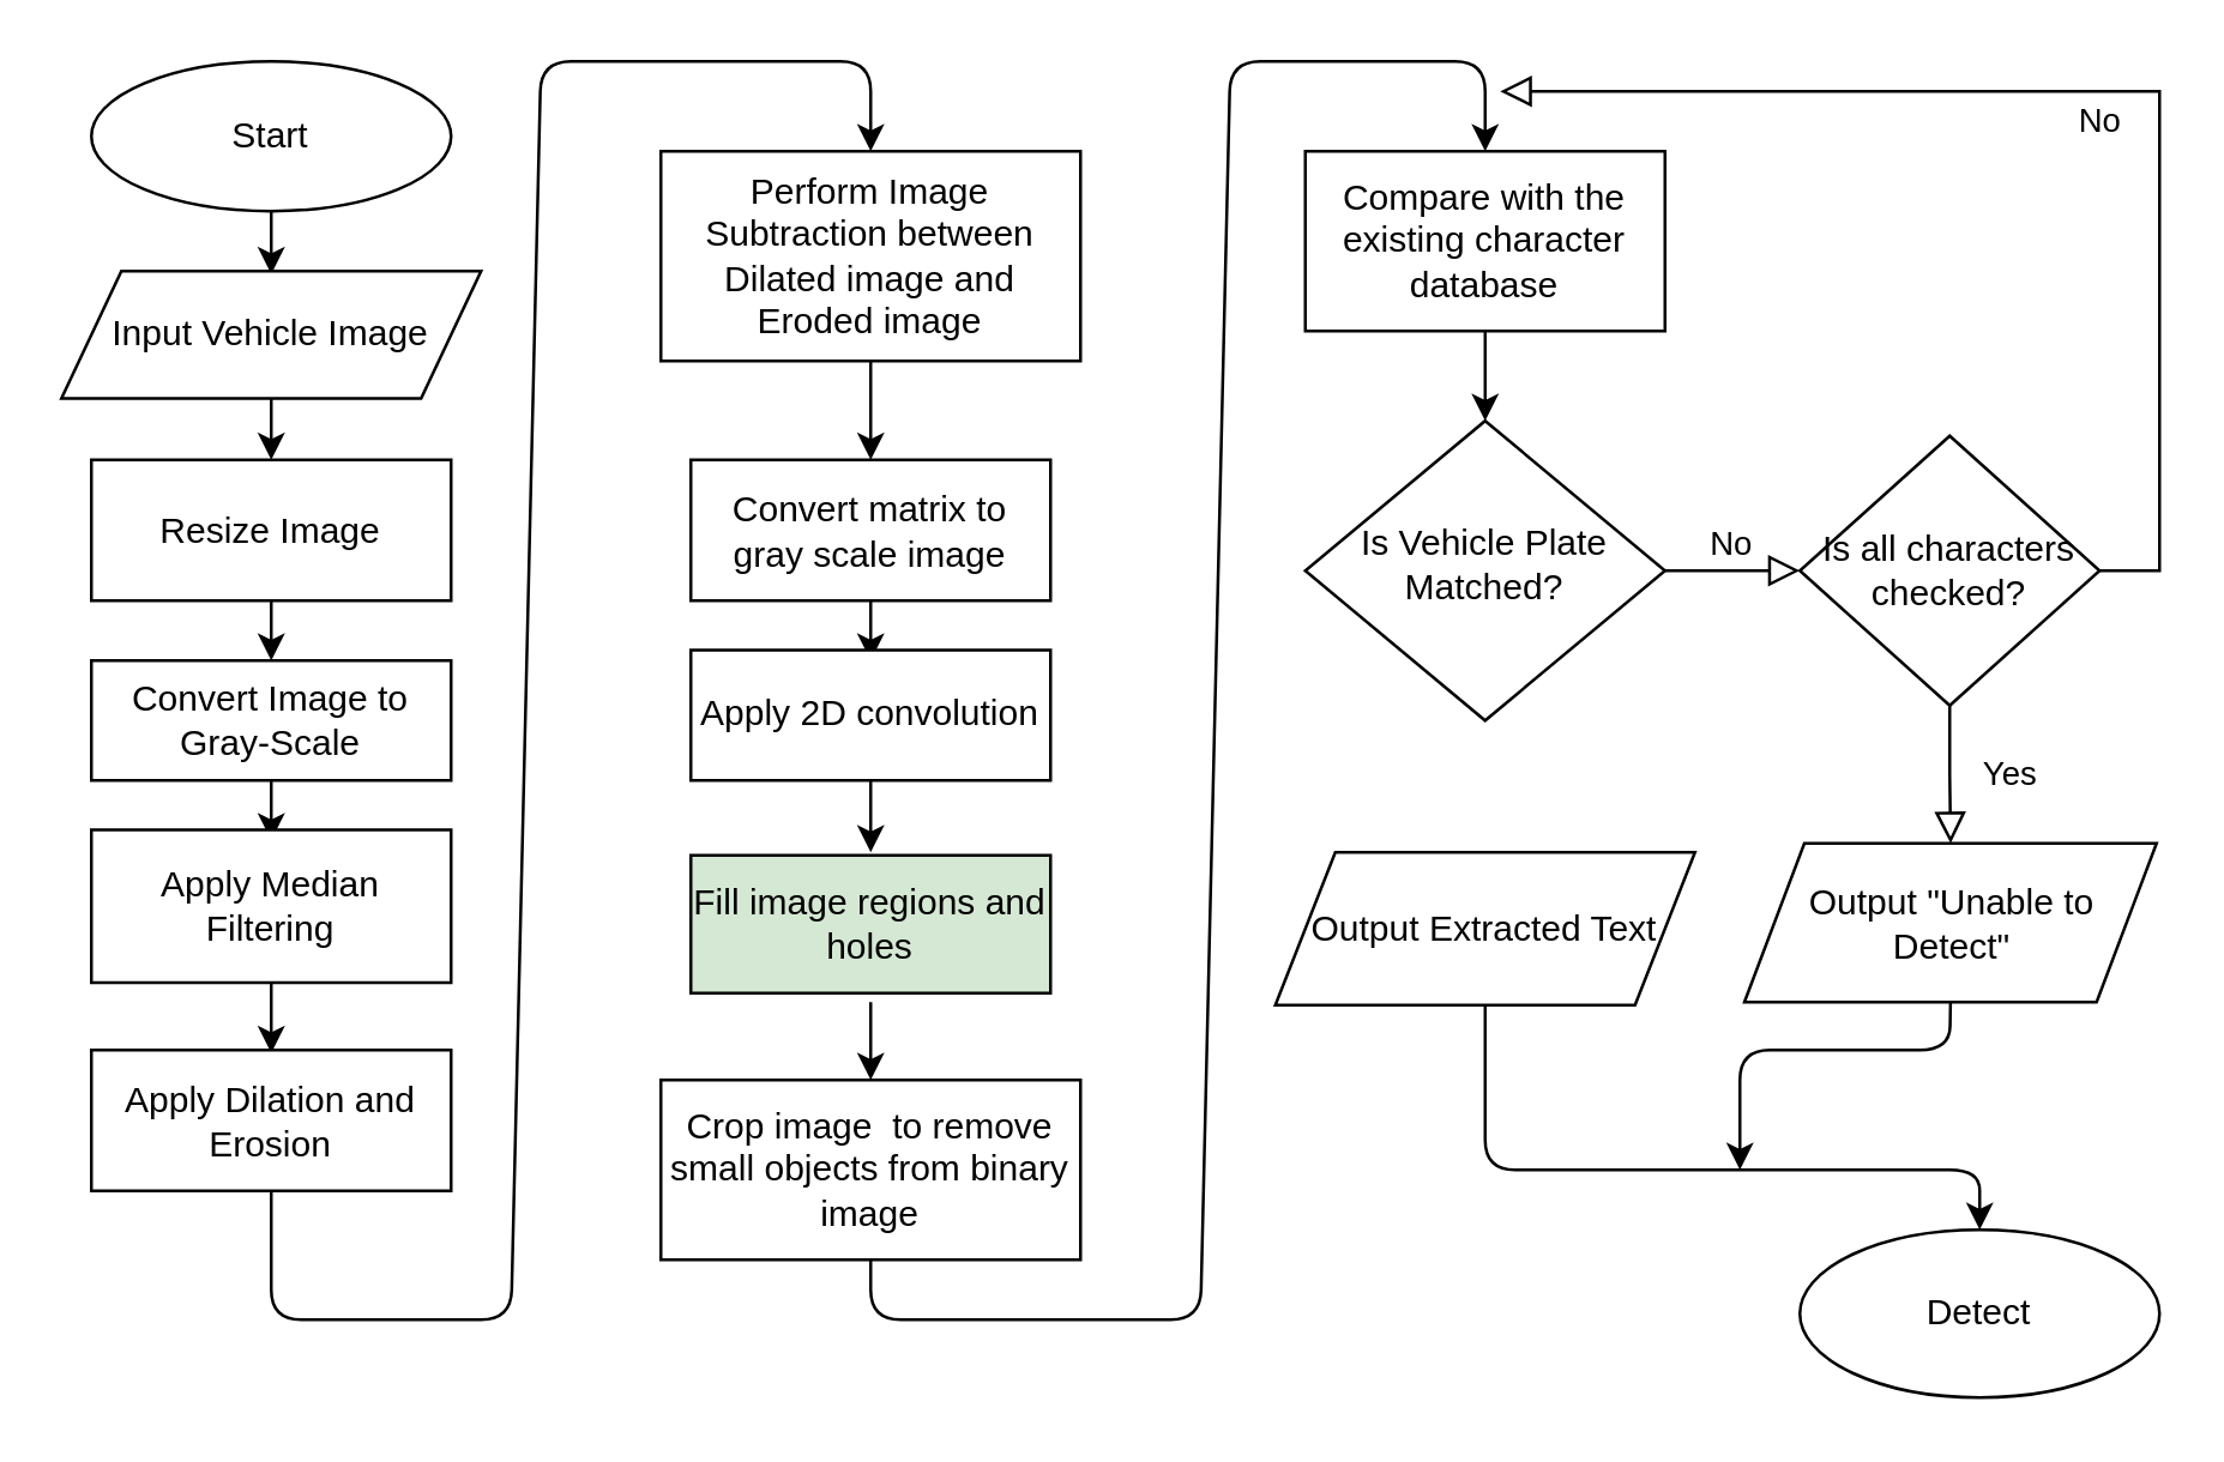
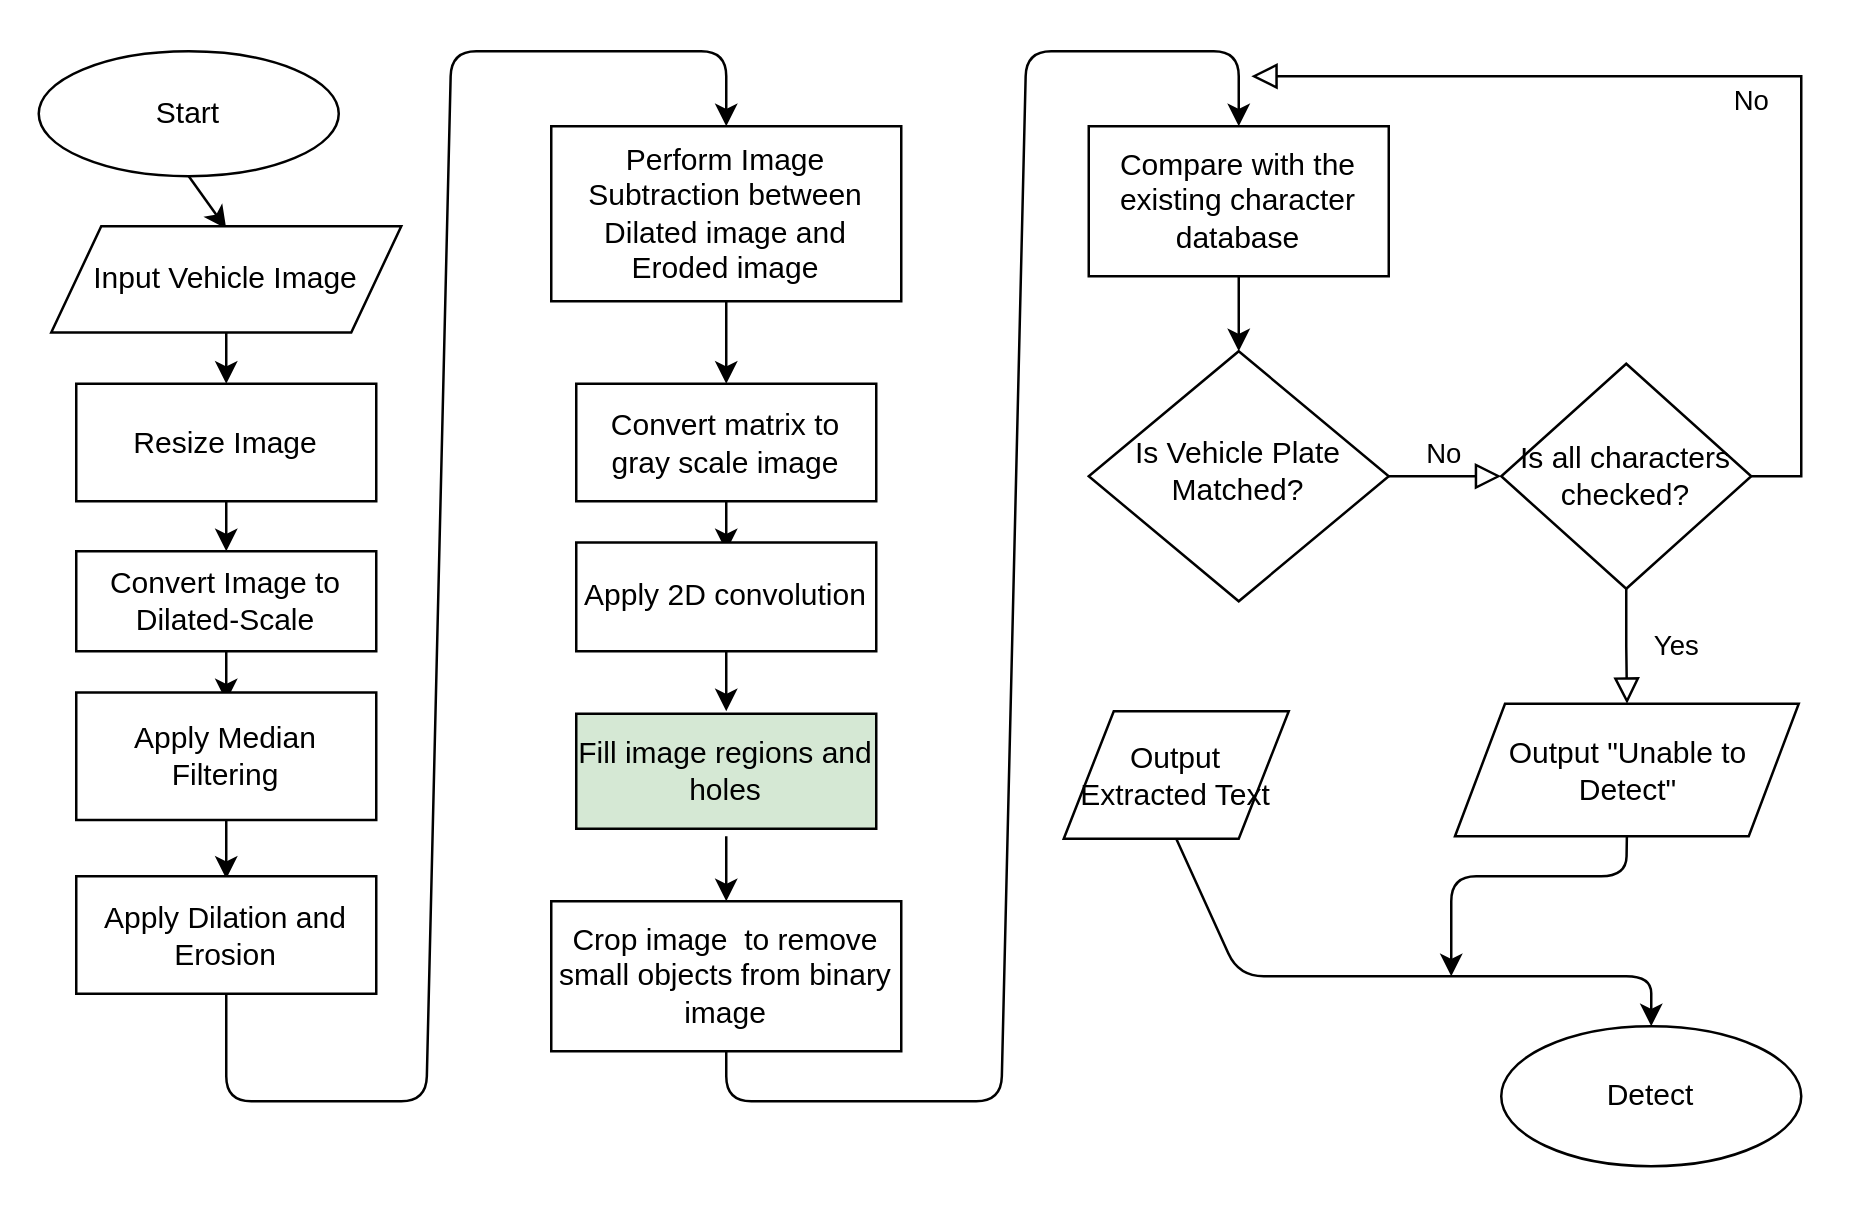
- <mxCell id="4" value="Start" style="ellipse;whiteSpace=wrap;html=1;" vertex="1" parent="1"><mxGeometry x="30" y="20" width="120" height="50" as="geometry" /></mxCell>
+ <mxCell id="4" value="Start" style="ellipse;whiteSpace=wrap;html=1;" vertex="1" parent="1"><mxGeometry x="15" y="20" width="120" height="50" as="geometry" /></mxCell>
- <mxCell id="26" value="&lt;span&gt;Convert Image to Gray-Scale&lt;/span&gt;" style="rounded=0;whiteSpace=wrap;html=1;" vertex="1" parent="1"><mxGeometry x="30" y="220" width="120" height="40" as="geometry" /></mxCell>
+ <mxCell id="26" value="&lt;span&gt;Convert Image to Dilated-Scale&lt;/span&gt;" style="rounded=0;whiteSpace=wrap;html=1;" vertex="1" parent="1"><mxGeometry x="30" y="220" width="120" height="40" as="geometry" /></mxCell>
- <mxCell id="21" value="&lt;span&gt;Output Extracted Text&lt;/span&gt;" style="shape=parallelogram;perimeter=parallelogramPerimeter;whiteSpace=wrap;html=1;fixedSize=1;rounded=0;" vertex="1" parent="1"><mxGeometry x="425" y="284" width="140" height="51" as="geometry" /></mxCell>
+ <mxCell id="21" value="&lt;span&gt;Output Extracted Text&lt;/span&gt;" style="shape=parallelogram;perimeter=parallelogramPerimeter;whiteSpace=wrap;html=1;fixedSize=1;rounded=0;" vertex="1" parent="1"><mxGeometry x="425" y="284" width="90" height="51" as="geometry" /></mxCell>
